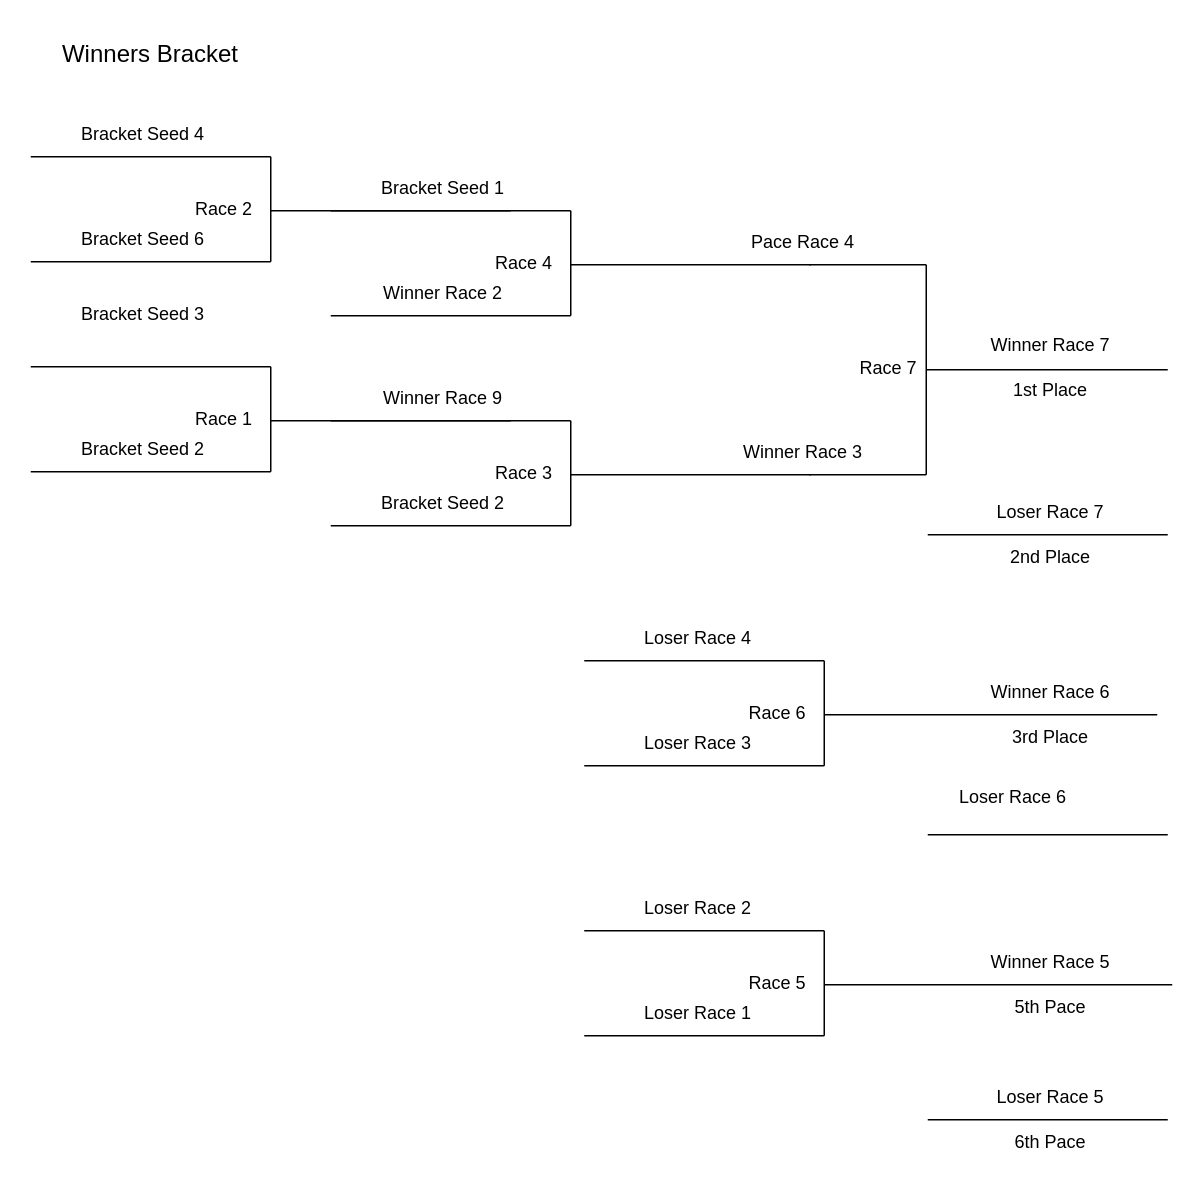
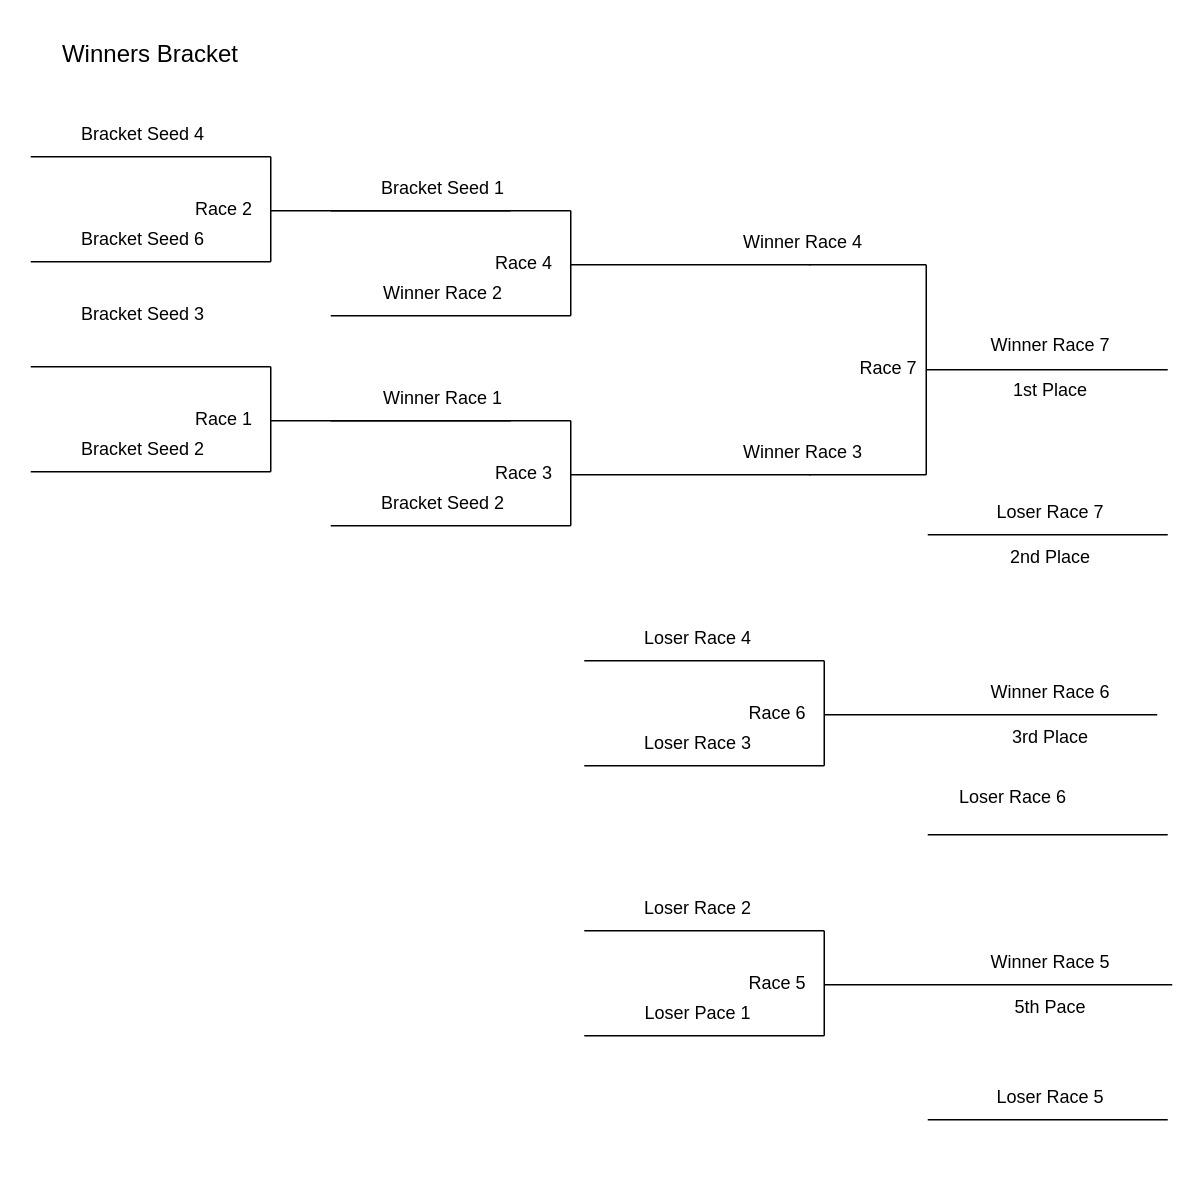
- <mxCell id="30" value="Pace Race 4" style="text;html=1;align=center;verticalAlign=middle;whiteSpace=wrap;rounded=0;" parent="1" vertex="1"><mxGeometry x="490" y="146" width="90" height="30" as="geometry" /></mxCell>
+ <mxCell id="30" value="Winner Race 4" style="text;html=1;align=center;verticalAlign=middle;whiteSpace=wrap;rounded=0;" parent="1" vertex="1"><mxGeometry x="490" y="146" width="90" height="30" as="geometry" /></mxCell>
- <mxCell id="36" value="Winner Race 9" style="text;html=1;align=center;verticalAlign=middle;whiteSpace=wrap;rounded=0;" parent="1" vertex="1"><mxGeometry x="250" y="250" width="90" height="30" as="geometry" /></mxCell>
+ <mxCell id="36" value="Winner Race 1" style="text;html=1;align=center;verticalAlign=middle;whiteSpace=wrap;rounded=0;" parent="1" vertex="1"><mxGeometry x="250" y="250" width="90" height="30" as="geometry" /></mxCell>
- <mxCell id="33" value="Loser Race 1" style="text;html=1;align=center;verticalAlign=middle;whiteSpace=wrap;rounded=0;" parent="1" vertex="1"><mxGeometry x="420" y="660" width="90" height="30" as="geometry" /></mxCell>
+ <mxCell id="33" value="Loser Pace 1" style="text;html=1;align=center;verticalAlign=middle;whiteSpace=wrap;rounded=0;" parent="1" vertex="1"><mxGeometry x="420" y="660" width="90" height="30" as="geometry" /></mxCell>
- <mxCell id="69" value="6th Pace" style="text;html=1;align=center;verticalAlign=middle;whiteSpace=wrap;rounded=0;" vertex="1" parent="1"><mxGeometry x="655" y="746" width="90" height="30" as="geometry" /></mxCell>
